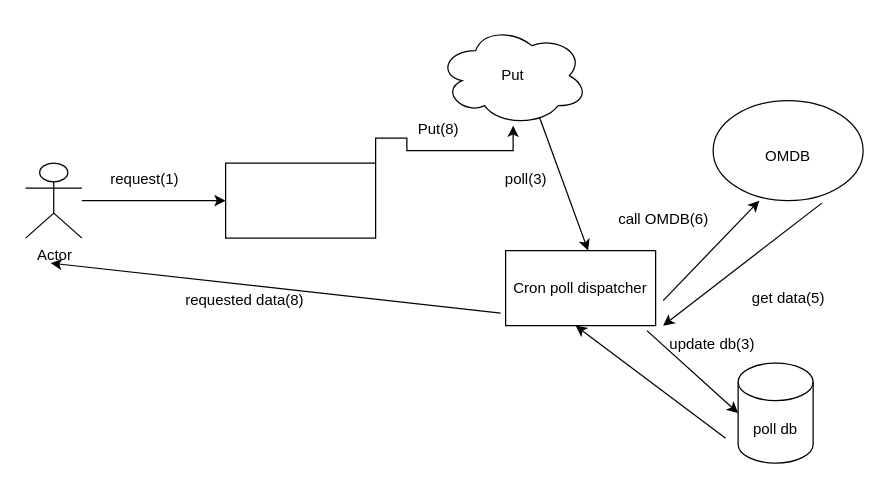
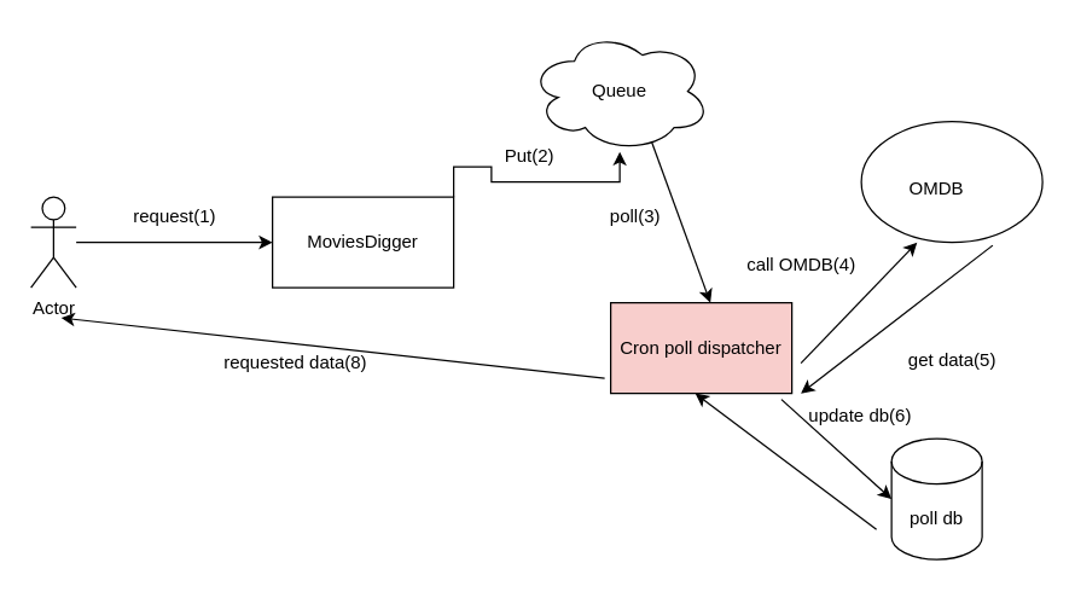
- <mxCell id="7" value="Put" style="ellipse;shape=cloud;whiteSpace=wrap;html=1;" vertex="1" parent="1"><mxGeometry x="350" y="20" width="120" height="80" as="geometry" /></mxCell>
+ <mxCell id="7" value="Queue" style="ellipse;shape=cloud;whiteSpace=wrap;html=1;" vertex="1" parent="1"><mxGeometry x="350" y="20" width="120" height="80" as="geometry" /></mxCell>
- <mxCell id="19" value="Put(8)" style="text;html=1;align=center;verticalAlign=middle;resizable=0;points=[];autosize=1;strokeColor=none;fillColor=none;" vertex="1" parent="1"><mxGeometry x="320" y="88" width="60" height="30" as="geometry" /></mxCell>
+ <mxCell id="19" value="Put(2)" style="text;html=1;align=center;verticalAlign=middle;resizable=0;points=[];autosize=1;strokeColor=none;fillColor=none;" vertex="1" parent="1"><mxGeometry x="320" y="88" width="60" height="30" as="geometry" /></mxCell>
- <mxCell id="12" value="OMDB" style="text;html=1;strokeColor=none;fillColor=none;align=center;verticalAlign=middle;whiteSpace=wrap;rounded=0;" vertex="1" parent="1"><mxGeometry x="600" y="110" width="60" height="30" as="geometry" /></mxCell>
+ <mxCell id="12" value="OMDB" style="text;html=1;strokeColor=none;fillColor=none;align=center;verticalAlign=middle;whiteSpace=wrap;rounded=0;" vertex="1" parent="1"><mxGeometry x="590" y="110" width="60" height="30" as="geometry" /></mxCell>
- <mxCell id="2" value="Actor" style="shape=umlActor;verticalLabelPosition=bottom;verticalAlign=top;html=1;outlineConnect=0;" vertex="1" parent="1"><mxGeometry x="20" y="130" width="45" height="60" as="geometry" /></mxCell>
+ <mxCell id="2" value="Actor" style="shape=umlActor;verticalLabelPosition=bottom;verticalAlign=top;html=1;outlineConnect=0;" vertex="1" parent="1"><mxGeometry x="20" y="130" width="30" height="60" as="geometry" /></mxCell>
+ <mxCell id="5" value="MoviesDigger" style="text;html=1;strokeColor=none;fillColor=none;align=center;verticalAlign=middle;whiteSpace=wrap;rounded=0;" vertex="1" parent="1"><mxGeometry x="210" y="145" width="60" height="30" as="geometry" /></mxCell>
- <mxCell id="21" value="call OMDB(6)" style="text;html=1;align=center;verticalAlign=middle;resizable=0;points=[];autosize=1;strokeColor=none;fillColor=none;" vertex="1" parent="1"><mxGeometry x="480" y="160" width="100" height="30" as="geometry" /></mxCell>
+ <mxCell id="21" value="call OMDB(4)" style="text;html=1;align=center;verticalAlign=middle;resizable=0;points=[];autosize=1;strokeColor=none;fillColor=none;" vertex="1" parent="1"><mxGeometry x="480" y="160" width="100" height="30" as="geometry" /></mxCell>
- <mxCell id="8" value="Cron poll dispatcher" style="rounded=0;whiteSpace=wrap;html=1;" vertex="1" parent="1"><mxGeometry x="404" y="200" width="120" height="60" as="geometry" /></mxCell>
+ <mxCell id="8" value="Cron poll dispatcher" style="rounded=0;whiteSpace=wrap;html=1;fillColor=#f8cecc;" vertex="1" parent="1"><mxGeometry x="404" y="200" width="120" height="60" as="geometry" /></mxCell>
- <mxCell id="23" value="update db(3)" style="text;html=1;align=center;verticalAlign=middle;resizable=0;points=[];autosize=1;strokeColor=none;fillColor=none;" vertex="1" parent="1"><mxGeometry x="524" y="260" width="90" height="30" as="geometry" /></mxCell>
+ <mxCell id="23" value="update db(6)" style="text;html=1;align=center;verticalAlign=middle;resizable=0;points=[];autosize=1;strokeColor=none;fillColor=none;" vertex="1" parent="1"><mxGeometry x="524" y="260" width="90" height="30" as="geometry" /></mxCell>
